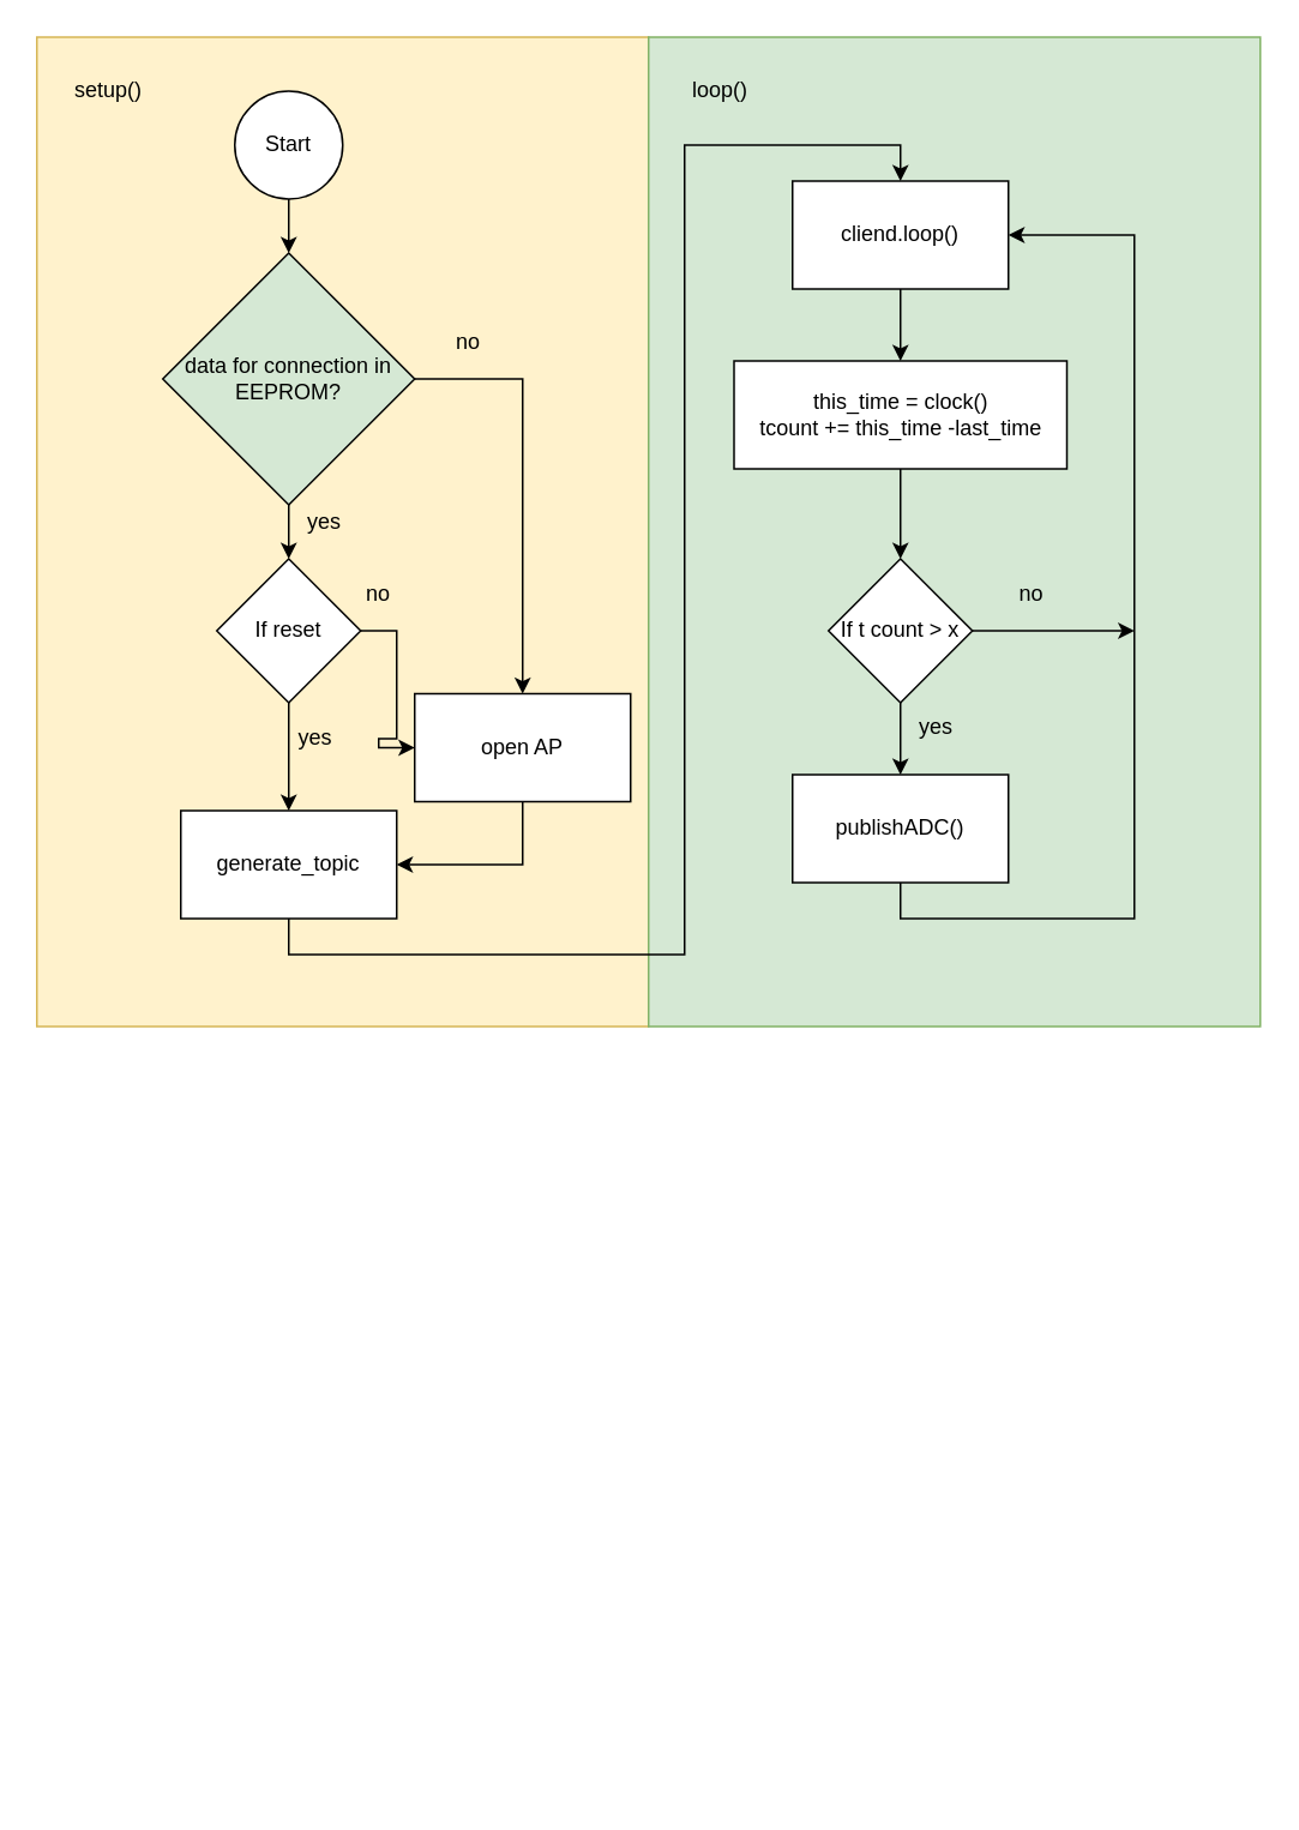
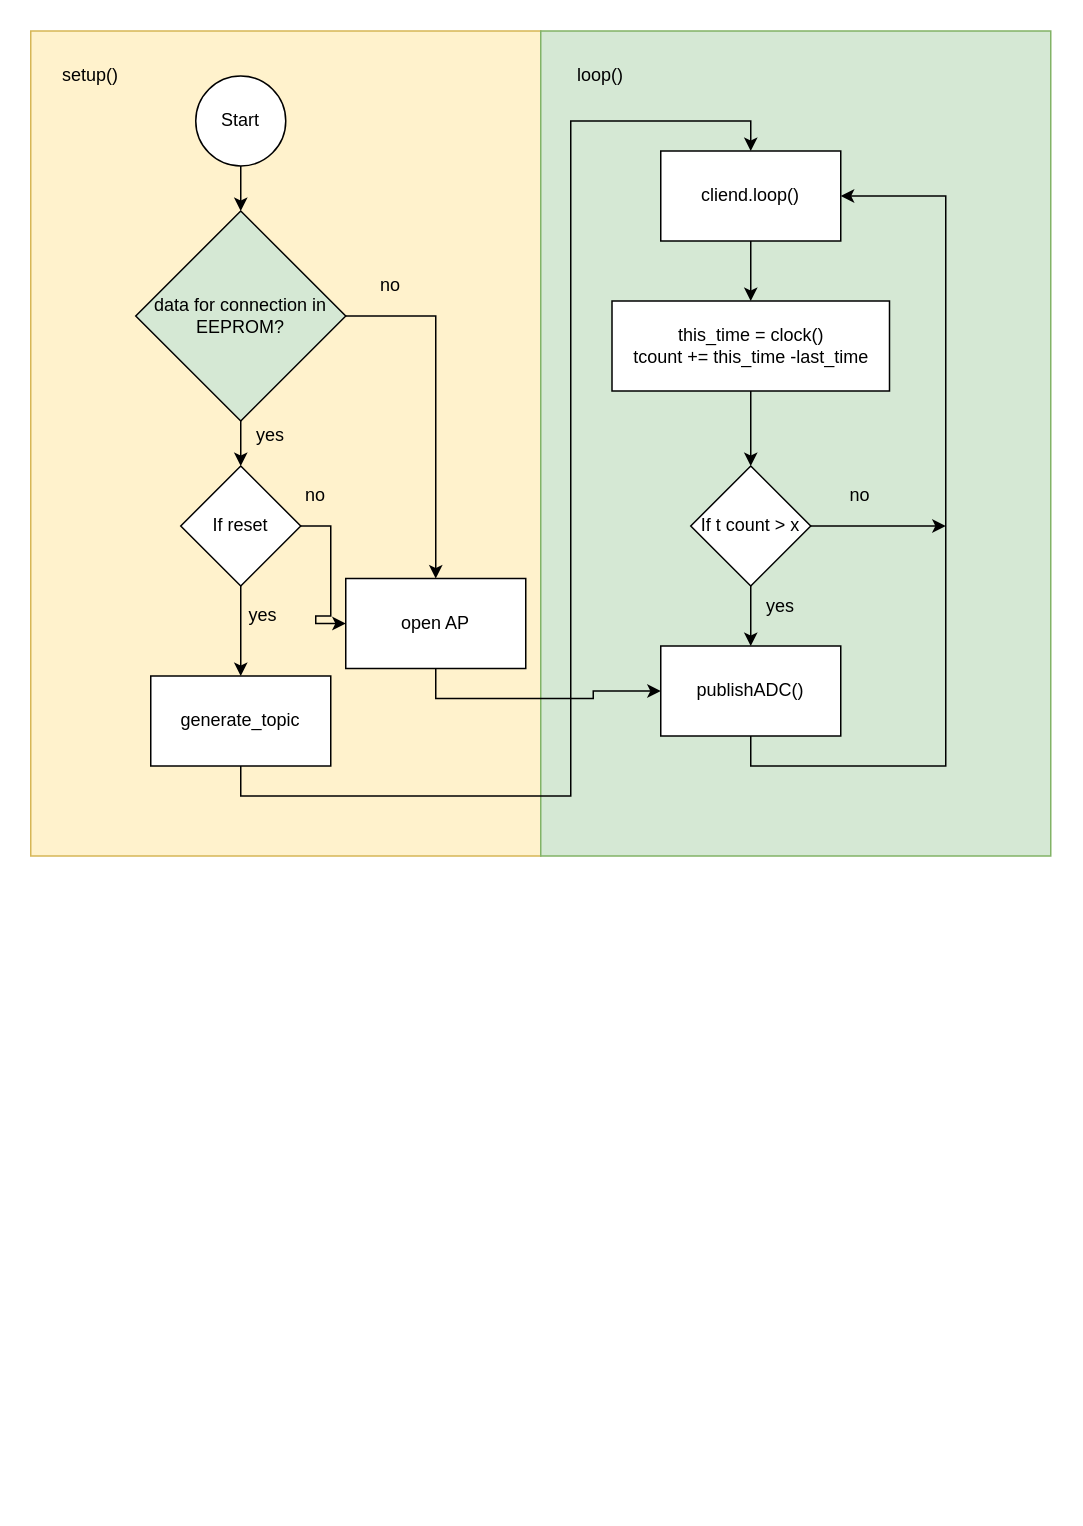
- <mxCell id="20" style="edgeStyle=orthogonalEdgeStyle;rounded=0;orthogonalLoop=1;jettySize=auto;html=1;exitX=0.5;exitY=1;exitDx=0;exitDy=0;entryX=1;entryY=0.5;entryDx=0;entryDy=0;" parent="1" source="21" target="19" edge="1"><mxGeometry relative="1" as="geometry" /></mxCell>
+ <mxCell id="20" style="edgeStyle=orthogonalEdgeStyle;rounded=0;orthogonalLoop=1;jettySize=auto;html=1;exitX=0.5;exitY=1;exitDx=0;exitDy=0;" parent="1" source="21" target="16" edge="1"><mxGeometry relative="1" as="geometry" /></mxCell>
